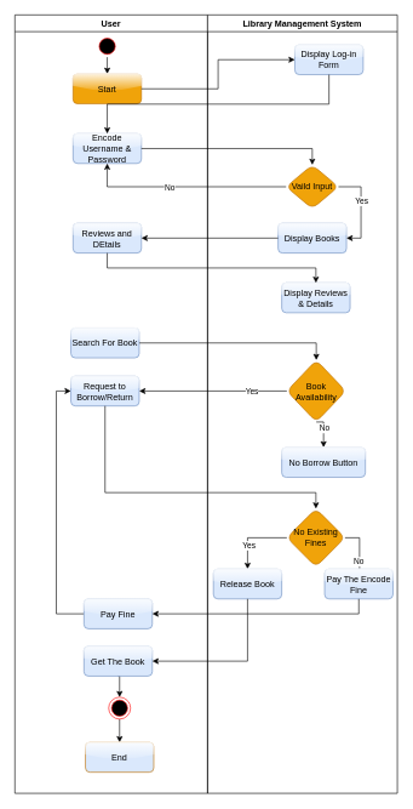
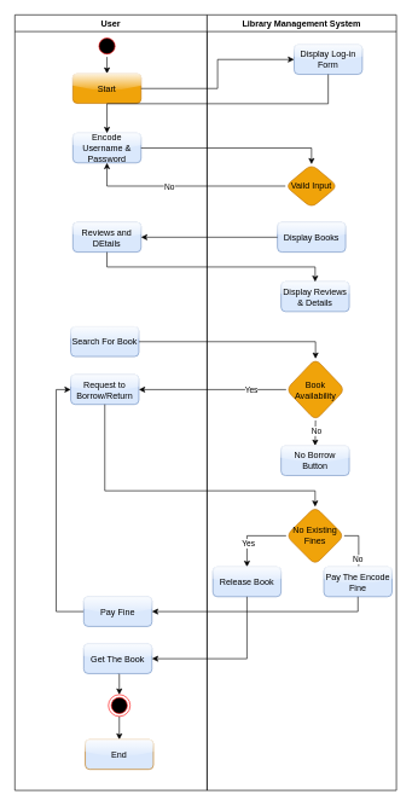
- <mxCell id="22" style="edgeStyle=orthogonalEdgeStyle;rounded=0;orthogonalLoop=1;jettySize=auto;html=1;exitX=1;exitY=0.5;exitDx=0;exitDy=0;entryX=1;entryY=0.5;entryDx=0;entryDy=0;" parent="19" source="24" target="21" edge="1"><mxGeometry relative="1" as="geometry" /></mxCell>
- <mxCell id="23" value="Yes" style="edgeLabel;html=1;align=center;verticalAlign=middle;resizable=0;points=[];" parent="22" vertex="1" connectable="0"><mxGeometry x="-0.177" relative="1" as="geometry"><mxPoint as="offset" /></mxGeometry></mxCell>
- <mxCell id="28" value="No Borrow Button" style="rounded=1;whiteSpace=wrap;html=1;glass=1;fillColor=#dae8fc;strokeColor=#6c8ebf;" parent="19" vertex="1"><mxGeometry x="102" y="594" width="115" height="41" as="geometry" /></mxCell>
+ <mxCell id="28" value="No Borrow Button" style="rounded=1;whiteSpace=wrap;html=1;glass=1;fillColor=#dae8fc;strokeColor=#6c8ebf;" parent="19" vertex="1"><mxGeometry x="102" y="594" width="94" height="41" as="geometry" /></mxCell>
